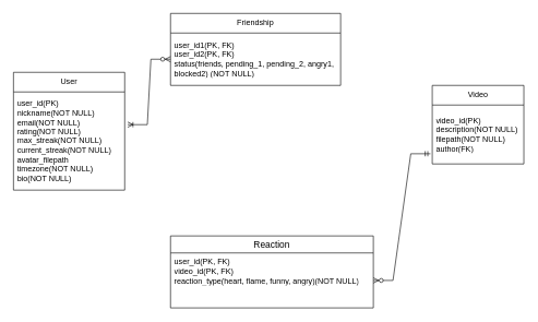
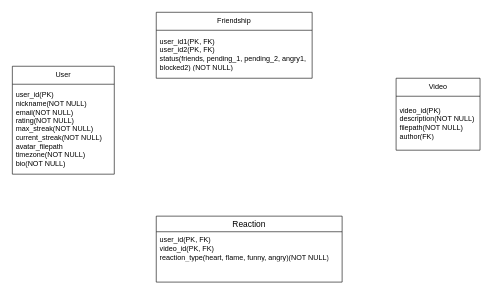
- <mxCell id="11" value="" style="edgeStyle=entityRelationEdgeStyle;fontSize=12;html=1;endArrow=ERoneToMany;startArrow=ERzeroToMany;rounded=0;entryX=1.027;entryY=0.333;entryDx=0;entryDy=0;entryPerimeter=0;exitX=0;exitY=0.5;exitDx=0;exitDy=0;" parent="1" source="5" target="3" edge="1"><mxGeometry width="100" height="100" relative="1" as="geometry"><mxPoint x="310" y="160" as="sourcePoint" /><mxPoint x="190" y="40" as="targetPoint" /></mxGeometry></mxCell>
- <mxCell id="10" value="" style="edgeStyle=entityRelationEdgeStyle;fontSize=12;html=1;endArrow=ERzeroToMany;startArrow=ERmandOne;rounded=0;entryX=1;entryY=0.5;entryDx=0;entryDy=0;exitX=-0.02;exitY=0.827;exitDx=0;exitDy=0;exitPerimeter=0;" parent="1" source="7" target="9" edge="1"><mxGeometry width="100" height="100" relative="1" as="geometry"><mxPoint x="480" y="190" as="sourcePoint" /><mxPoint x="560" y="120" as="targetPoint" /></mxGeometry></mxCell>
